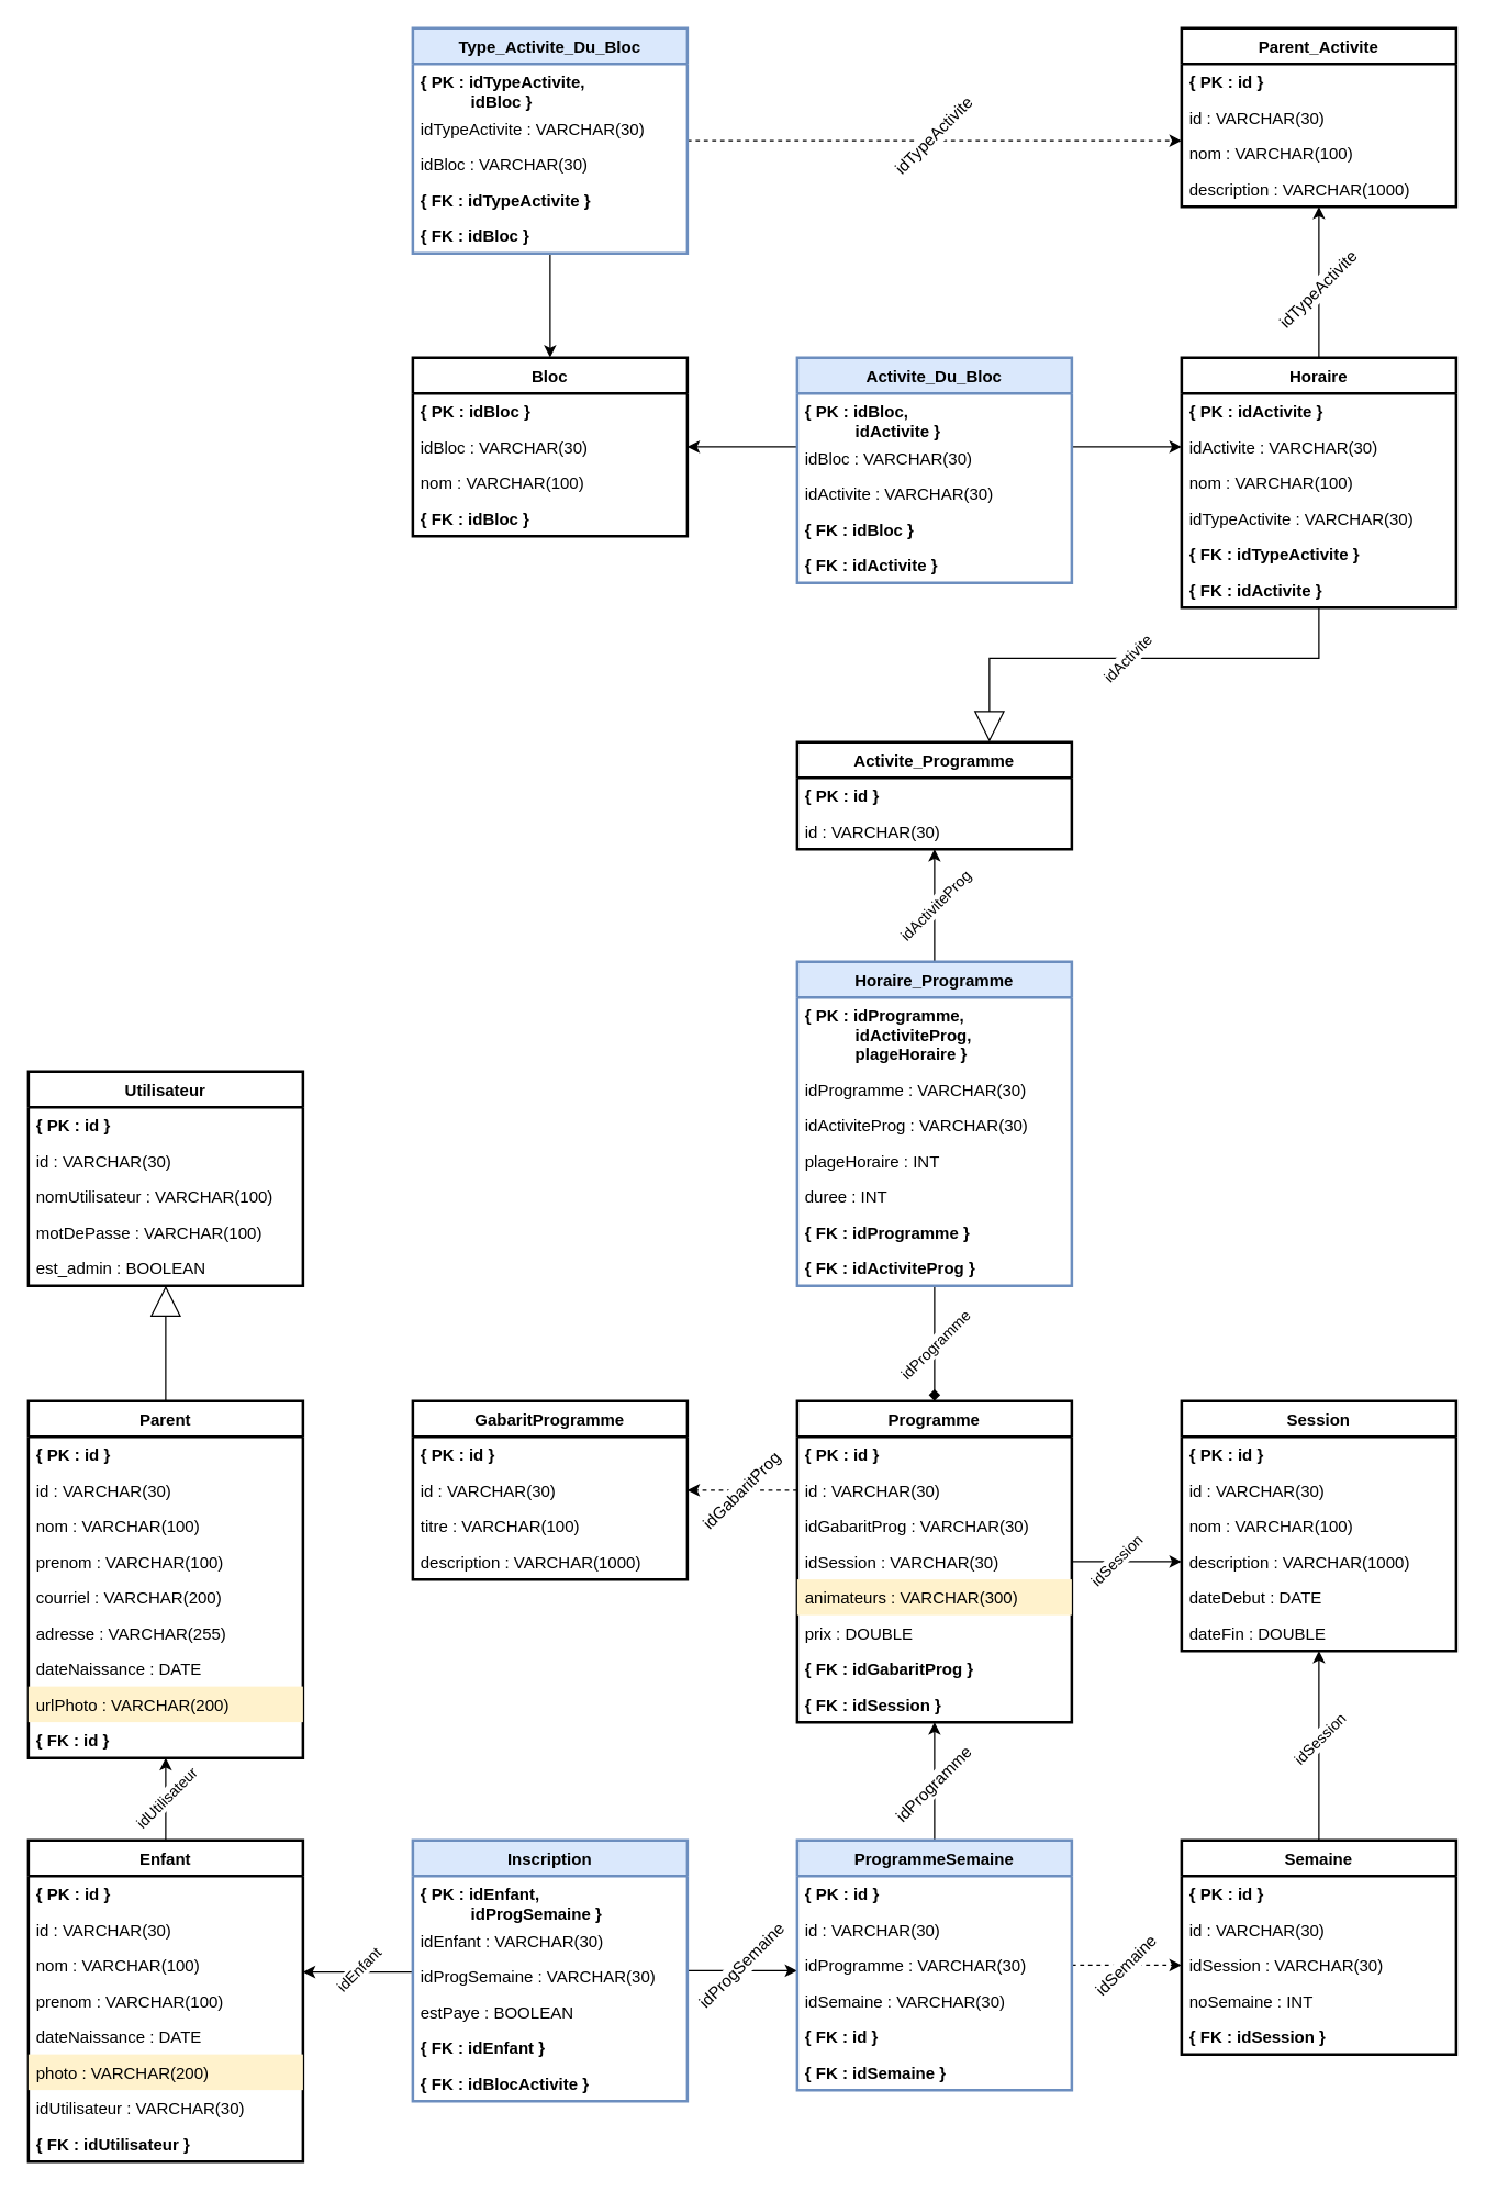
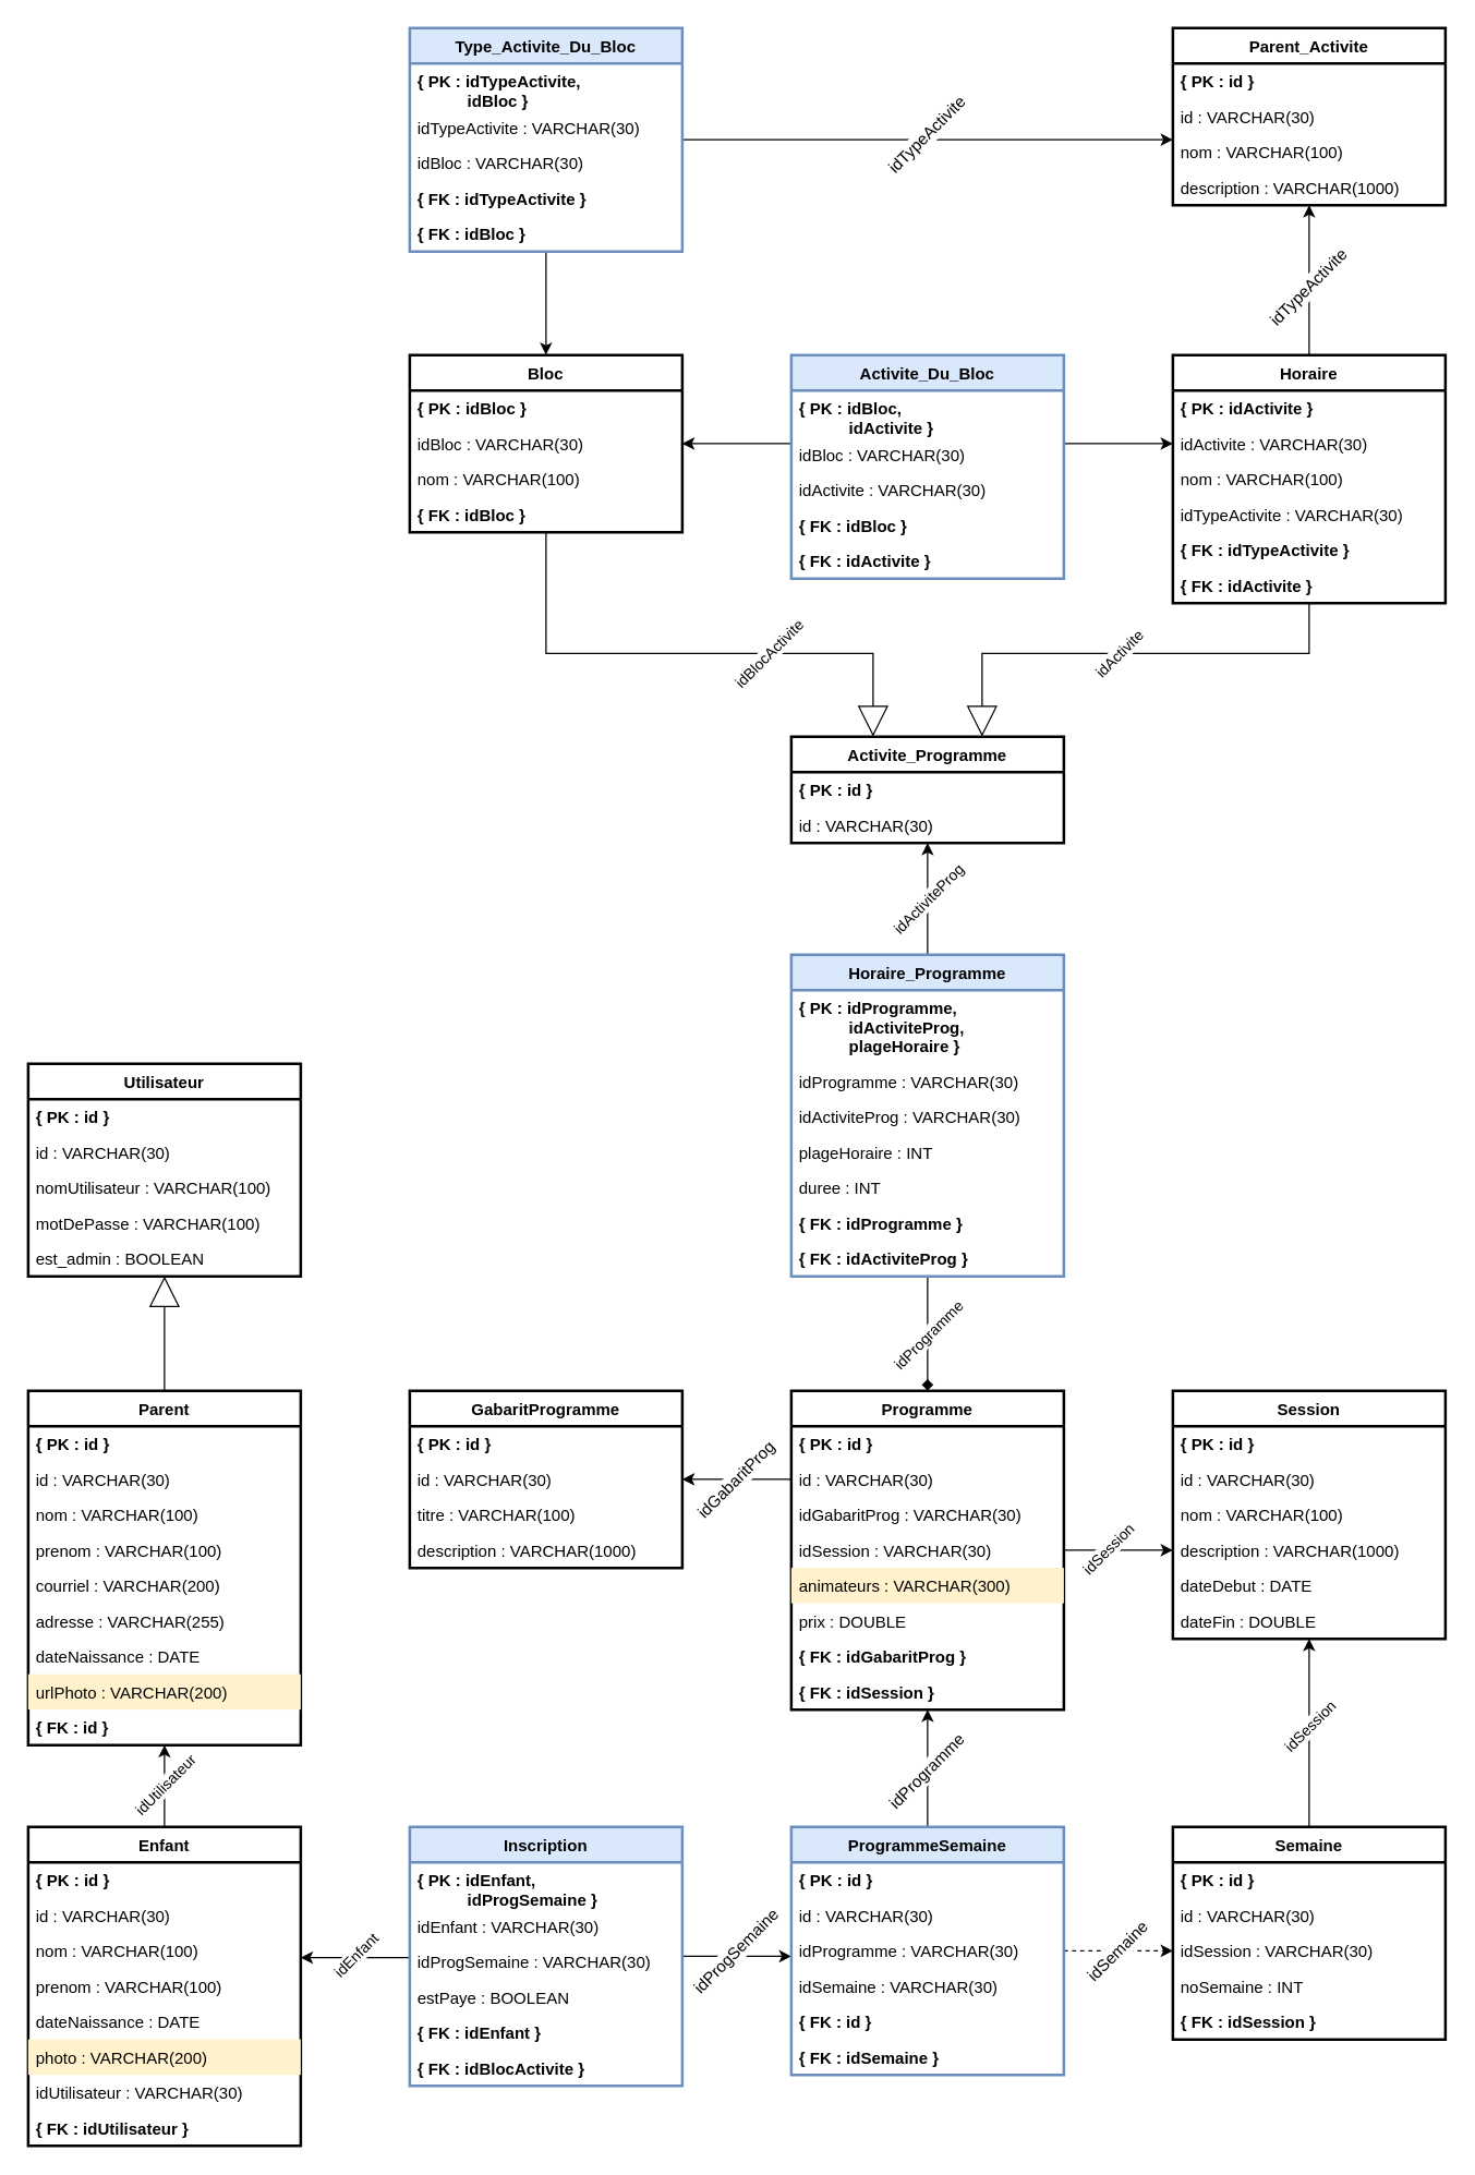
- <mxCell id="124" style="edgeStyle=orthogonalEdgeStyle;rounded=0;orthogonalLoop=1;jettySize=auto;html=1;startArrow=none;startFill=0;endArrow=classic;endFill=1;endSize=6;strokeWidth=1;dashed=1;" parent="1" source="126" target="118" edge="1"><mxGeometry relative="1" as="geometry"><Array as="points"><mxPoint x="680" y="102" /><mxPoint x="680" y="102" /></Array></mxGeometry></mxCell>
+ <mxCell id="124" style="edgeStyle=orthogonalEdgeStyle;rounded=0;orthogonalLoop=1;jettySize=auto;html=1;startArrow=none;startFill=0;endArrow=classic;endFill=1;endSize=6;strokeWidth=1;" parent="1" source="126" target="118" edge="1"><mxGeometry relative="1" as="geometry"><Array as="points"><mxPoint x="680" y="102" /><mxPoint x="680" y="102" /></Array></mxGeometry></mxCell>
+ <mxCell id="100" style="edgeStyle=orthogonalEdgeStyle;rounded=0;orthogonalLoop=1;jettySize=auto;html=1;startArrow=none;startFill=0;endArrow=block;endFill=0;endSize=20;strokeWidth=1;" parent="1" source="102" target="97" edge="1"><mxGeometry relative="1" as="geometry"><Array as="points"><mxPoint x="400" y="479" /><mxPoint x="640" y="479" /></Array></mxGeometry></mxCell>
+ <mxCell id="101" value="idBlocActivite" style="edgeLabel;html=1;align=center;verticalAlign=middle;resizable=0;points=[];rotation=-45;" parent="100" vertex="1" connectable="0"><mxGeometry x="-0.145" y="-1" relative="1" as="geometry"><mxPoint x="85" as="offset" /></mxGeometry></mxCell>
- <mxCell id="69" style="edgeStyle=orthogonalEdgeStyle;rounded=0;orthogonalLoop=1;jettySize=auto;html=1;startArrow=none;startFill=0;endArrow=classic;endFill=1;endSize=6;strokeWidth=1;dashed=1;" parent="1" source="71" target="80" edge="1"><mxGeometry relative="1" as="geometry"><Array as="points"><mxPoint x="560" y="1085" /><mxPoint x="560" y="1085" /></Array></mxGeometry></mxCell>
+ <mxCell id="69" style="edgeStyle=orthogonalEdgeStyle;rounded=0;orthogonalLoop=1;jettySize=auto;html=1;startArrow=none;startFill=0;endArrow=classic;endFill=1;endSize=6;strokeWidth=1;" parent="1" source="71" target="80" edge="1"><mxGeometry relative="1" as="geometry"><Array as="points"><mxPoint x="560" y="1085" /><mxPoint x="560" y="1085" /></Array></mxGeometry></mxCell>
